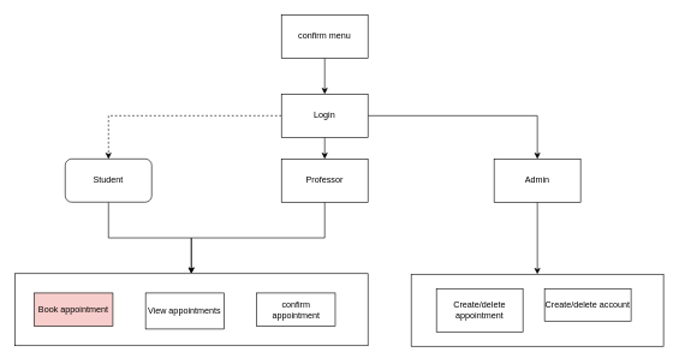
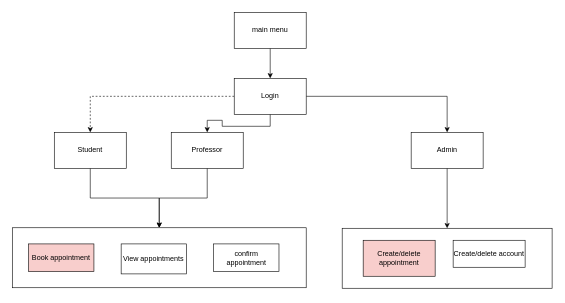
- <mxCell id="3" value="confirm menu" style="rounded=0;whiteSpace=wrap;html=1;" vertex="1" parent="1"><mxGeometry x="390" y="20" width="120" height="60" as="geometry" /></mxCell>
+ <mxCell id="3" value="main menu" style="rounded=0;whiteSpace=wrap;html=1;" vertex="1" parent="1"><mxGeometry x="390" y="20" width="120" height="60" as="geometry" /></mxCell>
- <mxCell id="9" value="Student" style="whiteSpace=wrap;html=1;rounded=1;" vertex="1" parent="1"><mxGeometry x="90" y="220" width="120" height="60" as="geometry" /></mxCell>
+ <mxCell id="9" value="Student" style="rounded=0;whiteSpace=wrap;html=1;" vertex="1" parent="1"><mxGeometry x="90" y="220" width="120" height="60" as="geometry" /></mxCell>
- <mxCell id="11" value="Professor" style="rounded=0;whiteSpace=wrap;html=1;" vertex="1" parent="1"><mxGeometry x="390" y="220" width="120" height="60" as="geometry" /></mxCell>
+ <mxCell id="11" value="Professor" style="rounded=0;whiteSpace=wrap;html=1;" vertex="1" parent="1"><mxGeometry x="285" y="220" width="120" height="60" as="geometry" /></mxCell>
- <mxCell id="22" value="Create/delete appointment" style="rounded=0;whiteSpace=wrap;html=1;" vertex="1" parent="19"><mxGeometry x="35" y="20" width="120" height="60" as="geometry" /></mxCell>
+ <mxCell id="22" value="Create/delete appointment" style="rounded=0;whiteSpace=wrap;html=1;fillColor=#f8cecc;" vertex="1" parent="19"><mxGeometry x="35" y="20" width="120" height="60" as="geometry" /></mxCell>
